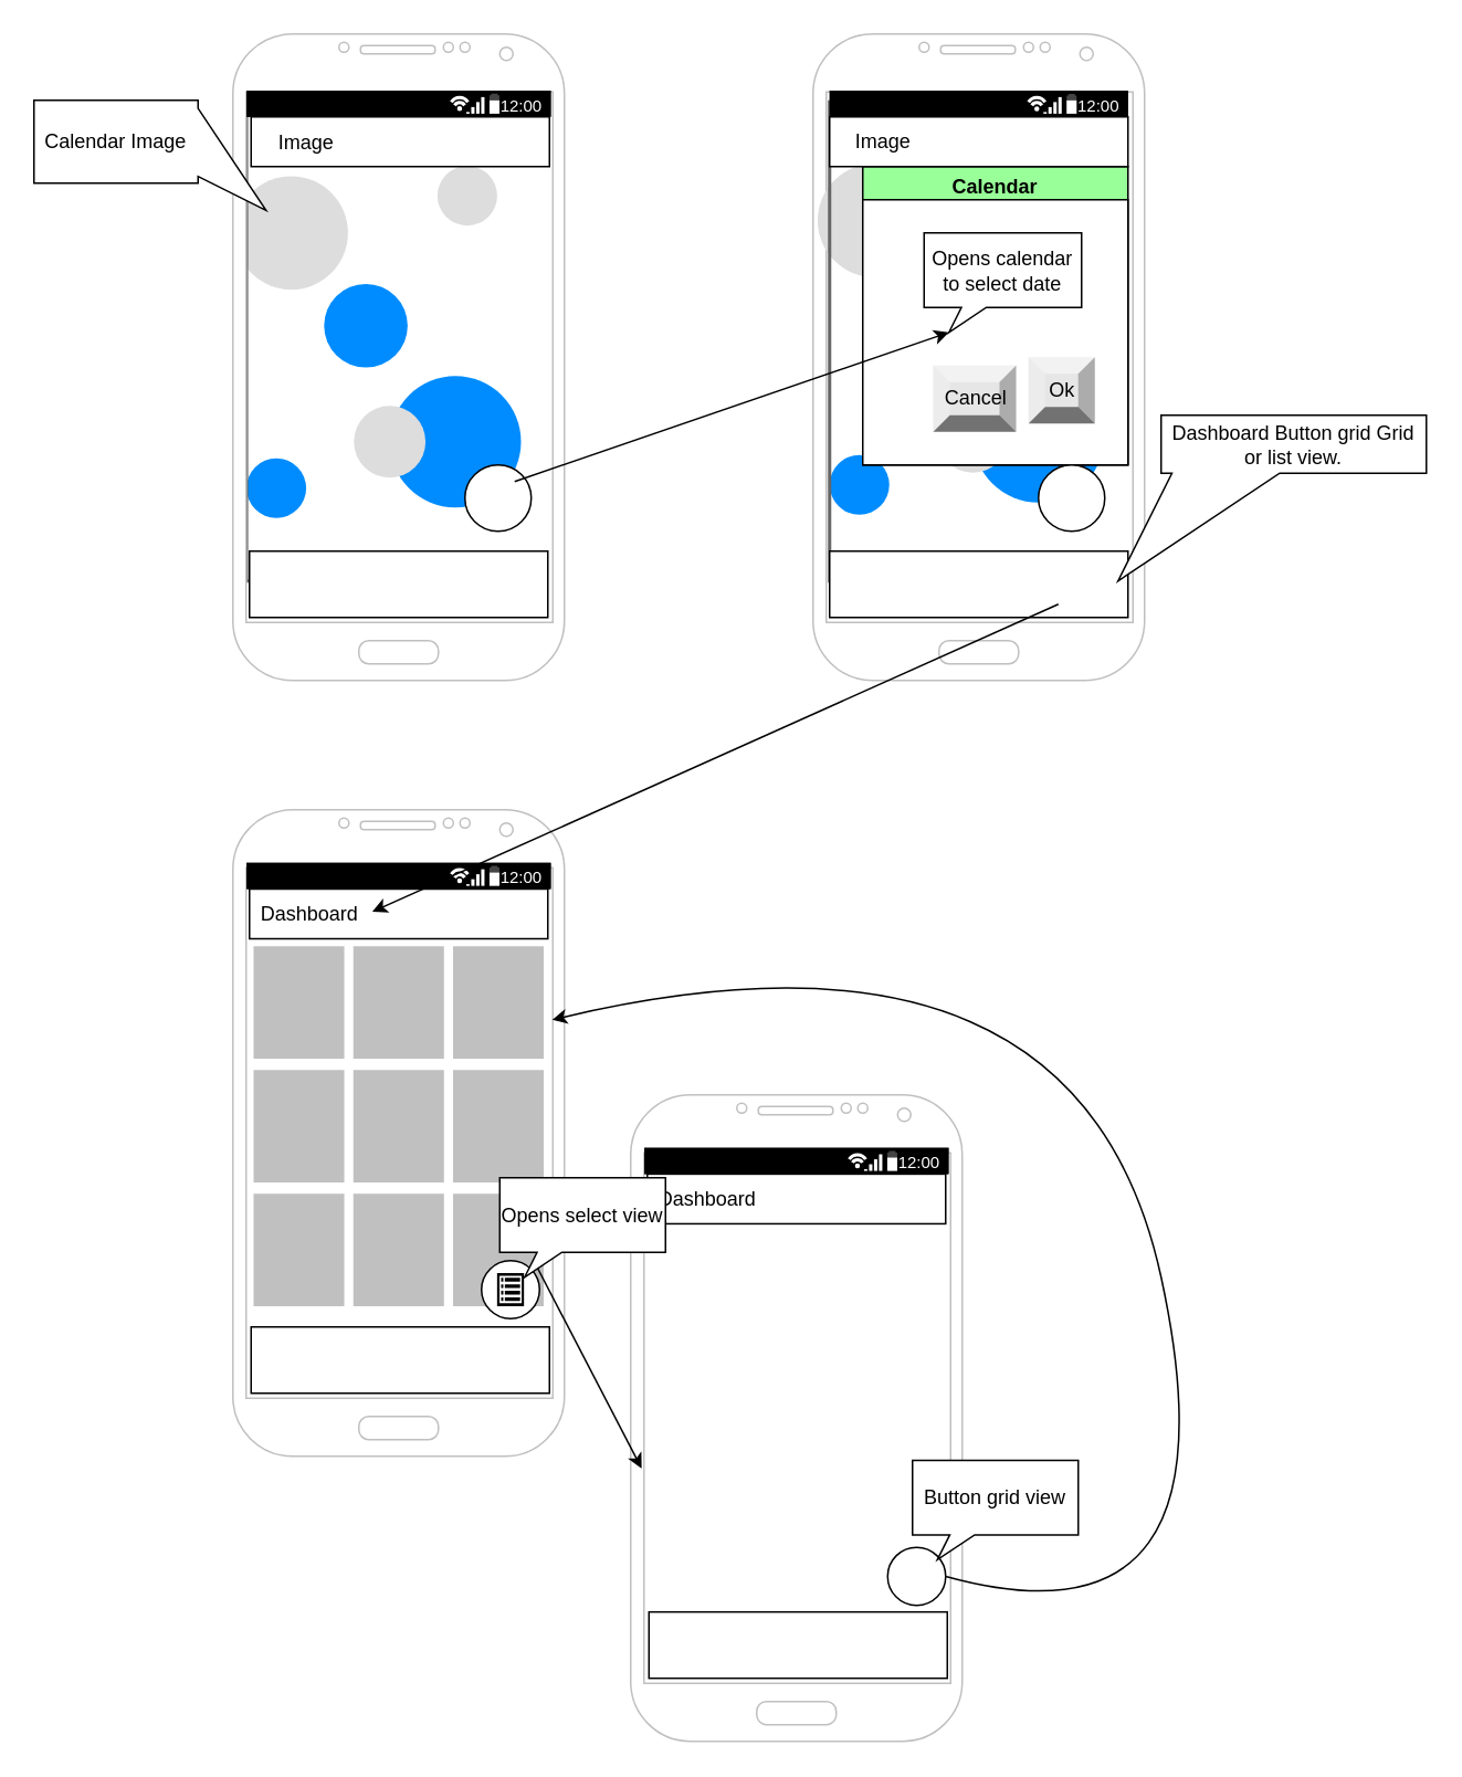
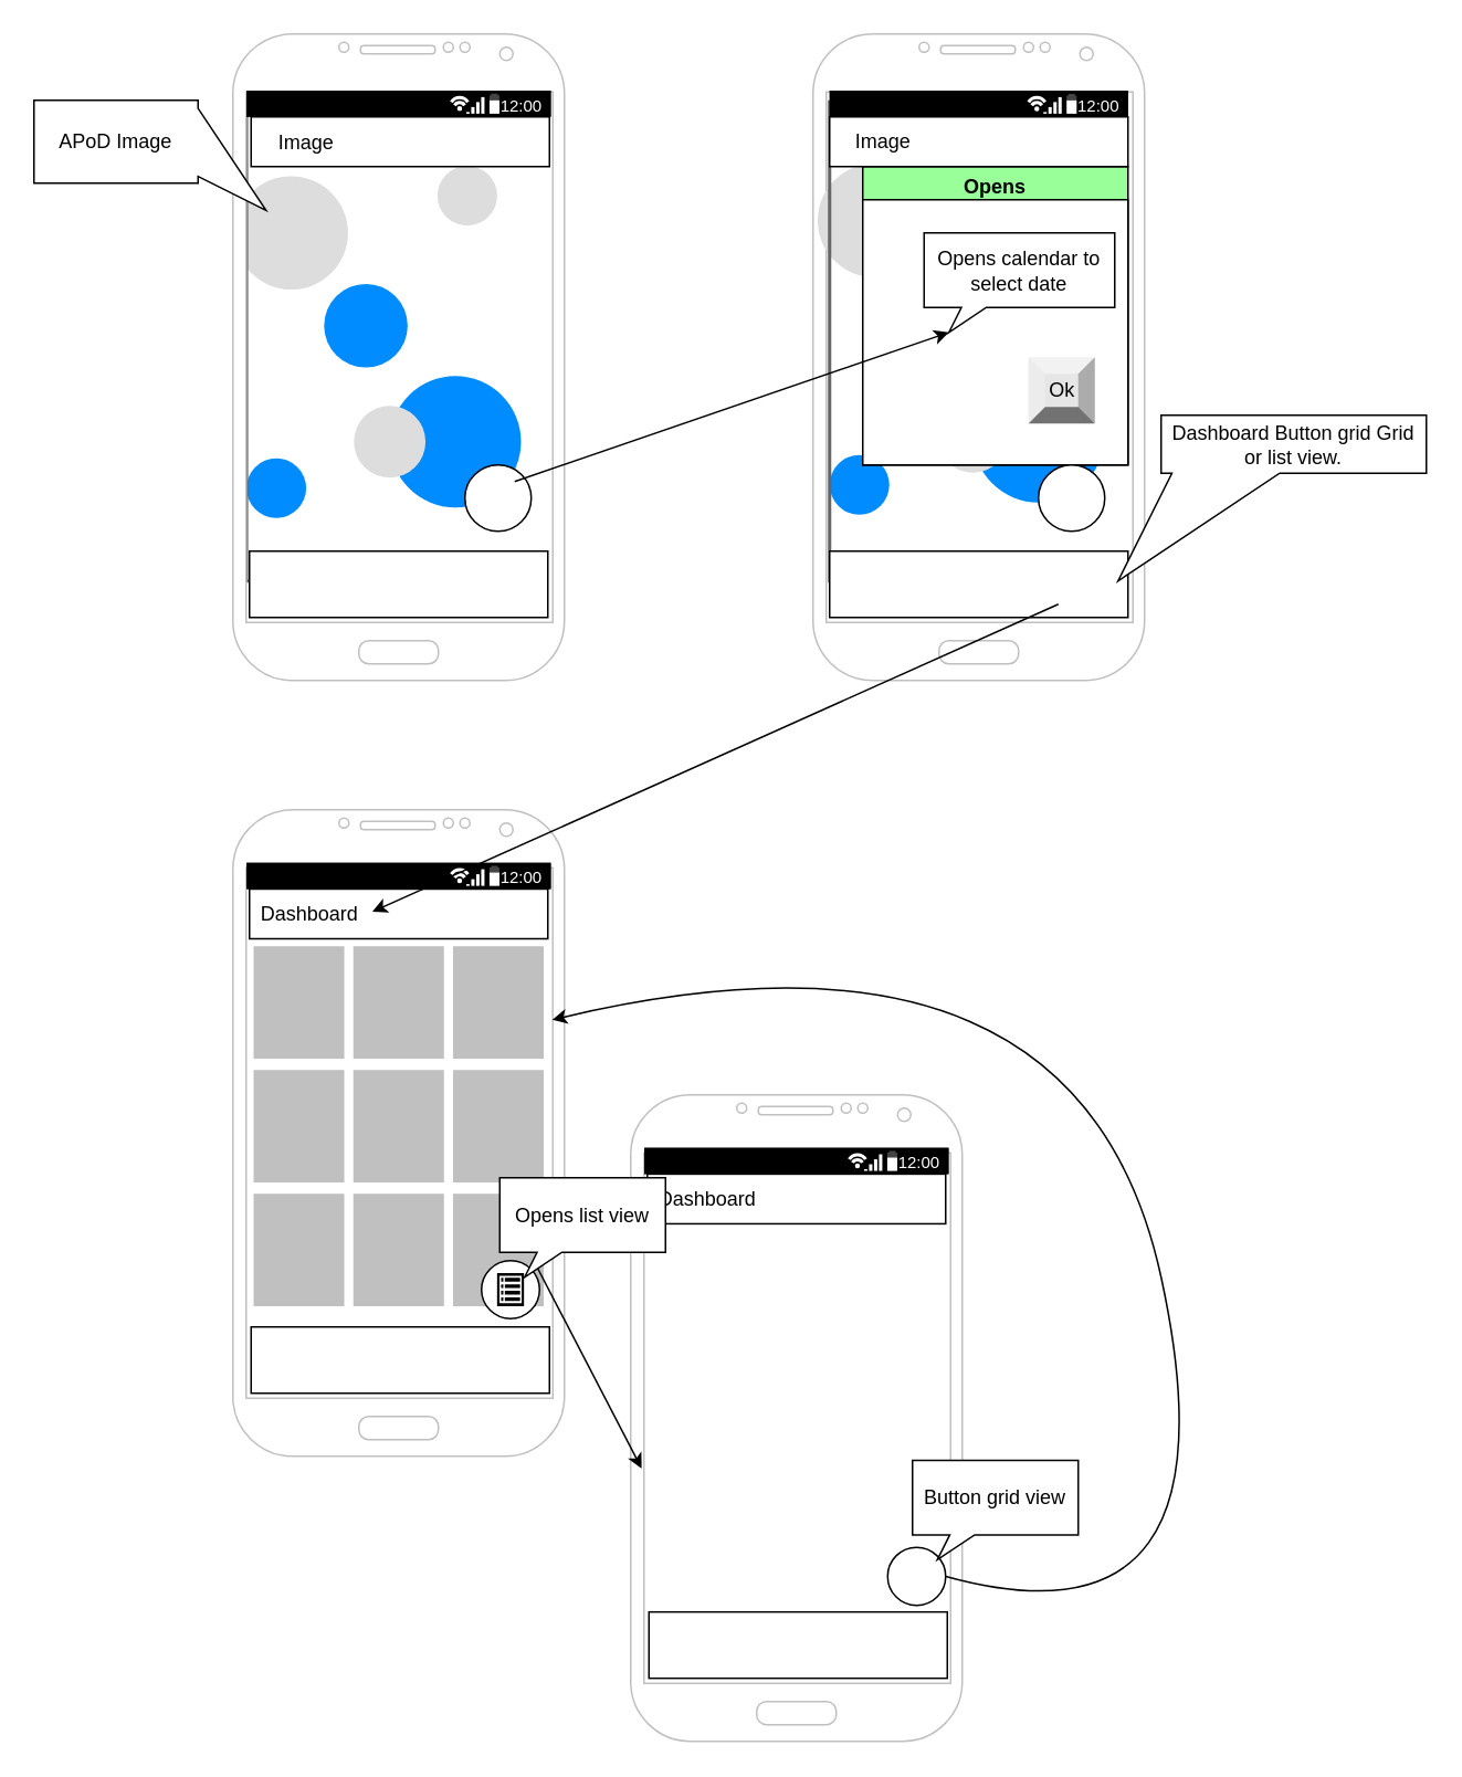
- <mxCell id="23" value="Calendar Image" style="whiteSpace=wrap;html=1;shape=mxgraph.basic.rectCallout;dx=24.6;dy=41;boundedLbl=1;fillColor=#FFFFFF;direction=north;" vertex="1" parent="1"><mxGeometry x="20" y="60" width="140" height="50" as="geometry" /></mxCell>
+ <mxCell id="23" value="APoD Image" style="whiteSpace=wrap;html=1;shape=mxgraph.basic.rectCallout;dx=24.6;dy=41;boundedLbl=1;fillColor=#FFFFFF;direction=north;" vertex="1" parent="1"><mxGeometry x="20" y="60" width="140" height="50" as="geometry" /></mxCell>
- <mxCell id="8" value="Calendar" style="swimlane;fillColor=#99FF99;" vertex="1" parent="1"><mxGeometry x="520" y="100" width="160" height="180" as="geometry"><mxRectangle x="475" y="110" width="80" height="23" as="alternateBounds" /></mxGeometry></mxCell>
+ <mxCell id="8" value="Opens" style="swimlane;fillColor=#99FF99;" vertex="1" parent="1"><mxGeometry x="520" y="100" width="160" height="180" as="geometry"><mxRectangle x="475" y="110" width="80" height="23" as="alternateBounds" /></mxGeometry></mxCell>
- <mxCell id="10" value="Opens calendar to select date" style="whiteSpace=wrap;html=1;shape=mxgraph.basic.rectCallout;dx=30;dy=15;boundedLbl=1;" vertex="1" parent="8"><mxGeometry x="37" y="40" width="95" height="60" as="geometry" /></mxCell>
+ <mxCell id="10" value="Opens calendar to select date" style="whiteSpace=wrap;html=1;shape=mxgraph.basic.rectCallout;dx=30;dy=15;boundedLbl=1;" vertex="1" parent="8"><mxGeometry x="37" y="40" width="115" height="60" as="geometry" /></mxCell>
- <mxCell id="11" value="Cancel" style="labelPosition=center;verticalLabelPosition=middle;align=center;html=1;shape=mxgraph.basic.shaded_button;dx=10;fillColor=#E6E6E6;strokeColor=none;" vertex="1" parent="8"><mxGeometry x="42.5" y="120" width="50" height="40" as="geometry" /></mxCell>
- <mxCell id="56" value="Opens select view" style="whiteSpace=wrap;html=1;shape=mxgraph.basic.rectCallout;dx=30;dy=15;boundedLbl=1;fillColor=#FFFFFF;" vertex="1" parent="1"><mxGeometry x="301" y="710" width="100" height="60" as="geometry" /></mxCell>
+ <mxCell id="56" value="Opens list view" style="whiteSpace=wrap;html=1;shape=mxgraph.basic.rectCallout;dx=30;dy=15;boundedLbl=1;fillColor=#FFFFFF;" vertex="1" parent="1"><mxGeometry x="301" y="710" width="100" height="60" as="geometry" /></mxCell>
